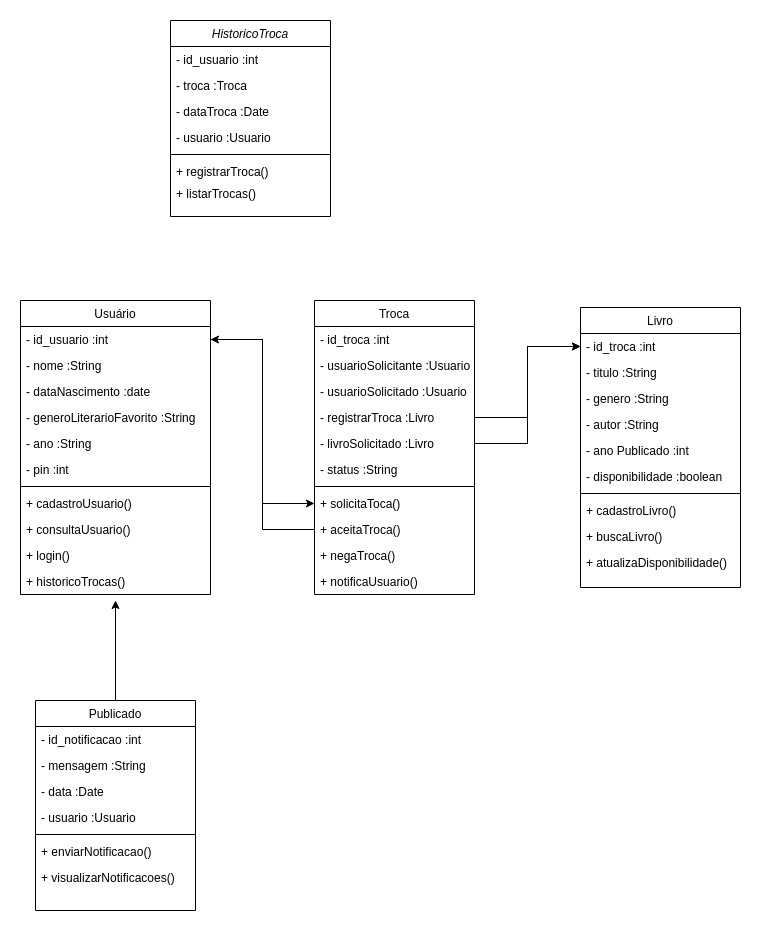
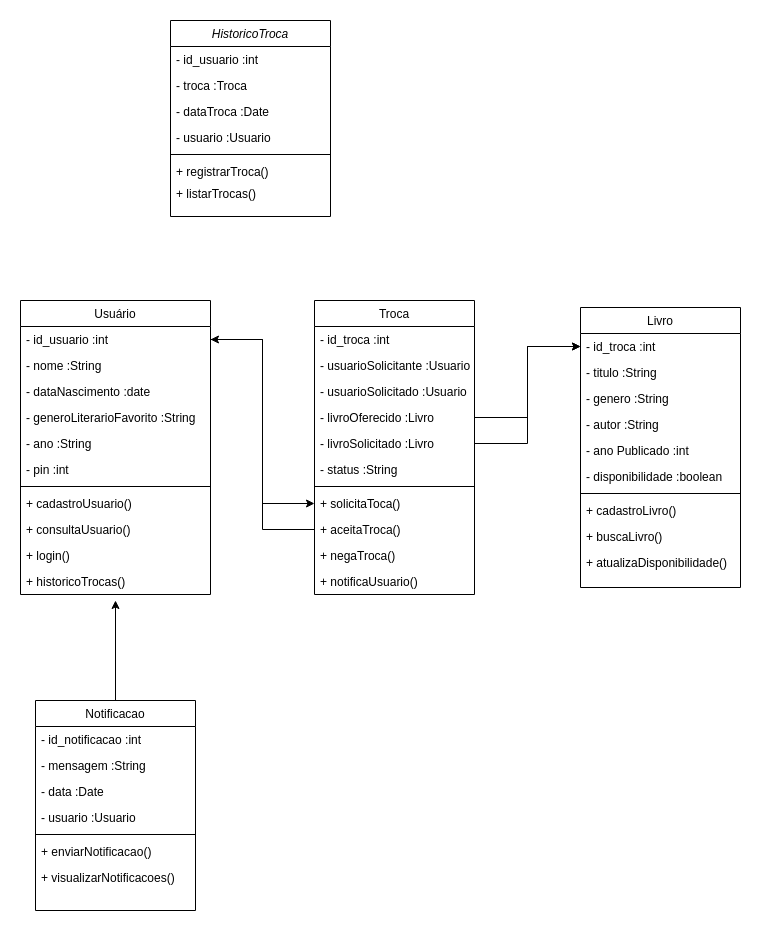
- <mxCell id="14" value="- registrarTroca :Livro" style="text;align=left;verticalAlign=top;spacingLeft=4;spacingRight=4;overflow=hidden;rotatable=0;points=[[0,0.5],[1,0.5]];portConstraint=eastwest;rounded=0;shadow=0;html=0;" parent="10" vertex="1"><mxGeometry y="104" width="160" height="26" as="geometry" /></mxCell>
+ <mxCell id="14" value="- livroOferecido :Livro" style="text;align=left;verticalAlign=top;spacingLeft=4;spacingRight=4;overflow=hidden;rotatable=0;points=[[0,0.5],[1,0.5]];portConstraint=eastwest;rounded=0;shadow=0;html=0;" parent="10" vertex="1"><mxGeometry y="104" width="160" height="26" as="geometry" /></mxCell>
- <mxCell id="46" value="Publicado" style="swimlane;fontStyle=0;align=center;verticalAlign=top;childLayout=stackLayout;horizontal=1;startSize=26;horizontalStack=0;resizeParent=1;resizeLast=0;collapsible=1;marginBottom=0;rounded=0;shadow=0;strokeWidth=1;" vertex="1" parent="1"><mxGeometry x="35" y="700" width="160" height="210" as="geometry"><mxRectangle x="550" y="140" width="160" height="26" as="alternateBounds" /></mxGeometry></mxCell>
+ <mxCell id="46" value="Notificacao" style="swimlane;fontStyle=0;align=center;verticalAlign=top;childLayout=stackLayout;horizontal=1;startSize=26;horizontalStack=0;resizeParent=1;resizeLast=0;collapsible=1;marginBottom=0;rounded=0;shadow=0;strokeWidth=1;" vertex="1" parent="1"><mxGeometry x="35" y="700" width="160" height="210" as="geometry"><mxRectangle x="550" y="140" width="160" height="26" as="alternateBounds" /></mxGeometry></mxCell>
